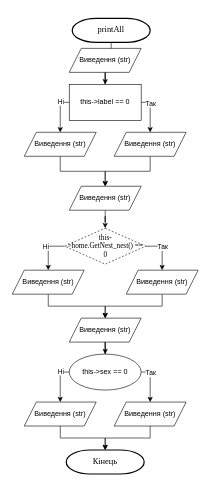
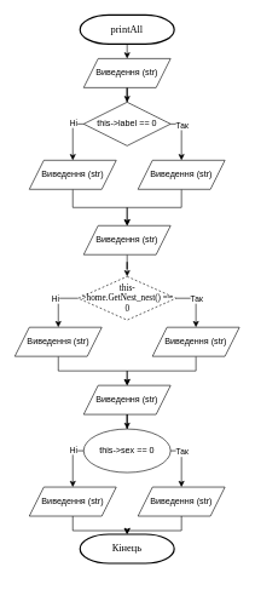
- <mxCell id="3" value="&lt;font face=&quot;Times New Roman&quot;&gt;&lt;span style=&quot;font-size: 14px&quot;&gt;printAll&lt;br&gt;&lt;/span&gt;&lt;/font&gt;" style="strokeWidth=2;html=1;shape=mxgraph.flowchart.terminator;whiteSpace=wrap;" vertex="1" parent="1"><mxGeometry x="120" y="30" width="130" height="40" as="geometry" /></mxCell>
+ <mxCell id="3" value="&lt;font face=&quot;Times New Roman&quot;&gt;&lt;span style=&quot;font-size: 14px&quot;&gt;printAll&lt;br&gt;&lt;/span&gt;&lt;/font&gt;" style="strokeWidth=2;html=1;shape=mxgraph.flowchart.terminator;whiteSpace=wrap;" vertex="1" parent="1"><mxGeometry x="110" y="20" width="130" height="40" as="geometry" /></mxCell>
- <mxCell id="11" value="this-&amp;gt;label == 0" style="whiteSpace=wrap;html=1;rounded=0;" vertex="1" parent="1"><mxGeometry x="115" y="140" width="120" height="60" as="geometry" /></mxCell>
+ <mxCell id="11" value="this-&amp;gt;label == 0" style="rhombus;whiteSpace=wrap;html=1;" vertex="1" parent="1"><mxGeometry x="115" y="140" width="120" height="60" as="geometry" /></mxCell>
- <mxCell id="4" value="&lt;font face=&quot;Times New Roman&quot;&gt;&lt;span style=&quot;font-size: 14px&quot;&gt;Кінець&lt;/span&gt;&lt;/font&gt;" style="strokeWidth=2;html=1;shape=mxgraph.flowchart.terminator;whiteSpace=wrap;" vertex="1" parent="1"><mxGeometry x="110" y="750" width="130" height="40" as="geometry" /></mxCell>
+ <mxCell id="4" value="&lt;font face=&quot;Times New Roman&quot;&gt;&lt;span style=&quot;font-size: 14px&quot;&gt;Кінець&lt;/span&gt;&lt;/font&gt;" style="strokeWidth=2;html=1;shape=mxgraph.flowchart.terminator;whiteSpace=wrap;" vertex="1" parent="1"><mxGeometry x="110" y="735" width="130" height="40" as="geometry" /></mxCell>
